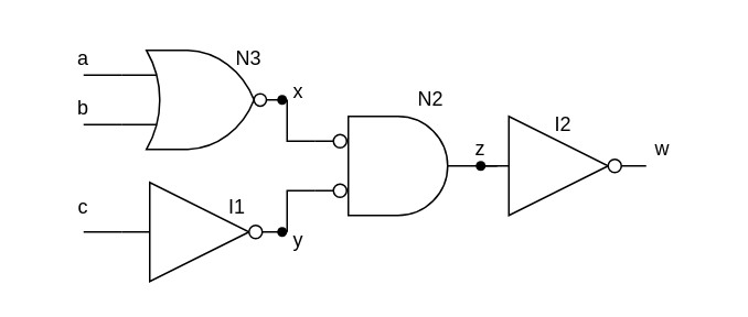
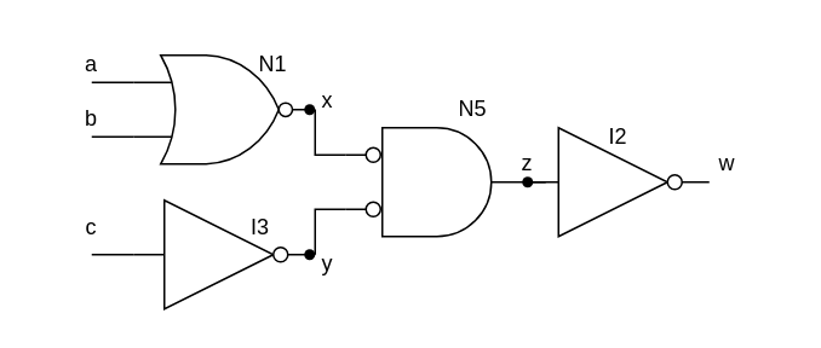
- <mxCell id="14" value="N3" style="text;html=1;strokeColor=none;fillColor=none;align=center;verticalAlign=middle;whiteSpace=wrap;rounded=0;" vertex="1" parent="1"><mxGeometry x="120" y="20" width="60" height="30" as="geometry" /></mxCell>
+ <mxCell id="14" value="N1" style="text;html=1;strokeColor=none;fillColor=none;align=center;verticalAlign=middle;whiteSpace=wrap;rounded=0;" vertex="1" parent="1"><mxGeometry x="120" y="20" width="60" height="30" as="geometry" /></mxCell>
- <mxCell id="15" value="N2" style="text;html=1;strokeColor=none;fillColor=none;align=center;verticalAlign=middle;whiteSpace=wrap;rounded=0;" vertex="1" parent="1"><mxGeometry x="230" y="45" width="60" height="30" as="geometry" /></mxCell>
+ <mxCell id="15" value="N5" style="text;html=1;strokeColor=none;fillColor=none;align=center;verticalAlign=middle;whiteSpace=wrap;rounded=0;" vertex="1" parent="1"><mxGeometry x="230" y="45" width="60" height="30" as="geometry" /></mxCell>
- <mxCell id="16" value="I1" style="text;html=1;strokeColor=none;fillColor=none;align=center;verticalAlign=middle;whiteSpace=wrap;rounded=0;" vertex="1" parent="1"><mxGeometry x="113" y="110" width="60" height="30" as="geometry" /></mxCell>
+ <mxCell id="16" value="I3" style="text;html=1;strokeColor=none;fillColor=none;align=center;verticalAlign=middle;whiteSpace=wrap;rounded=0;" vertex="1" parent="1"><mxGeometry x="113" y="110" width="60" height="30" as="geometry" /></mxCell>
